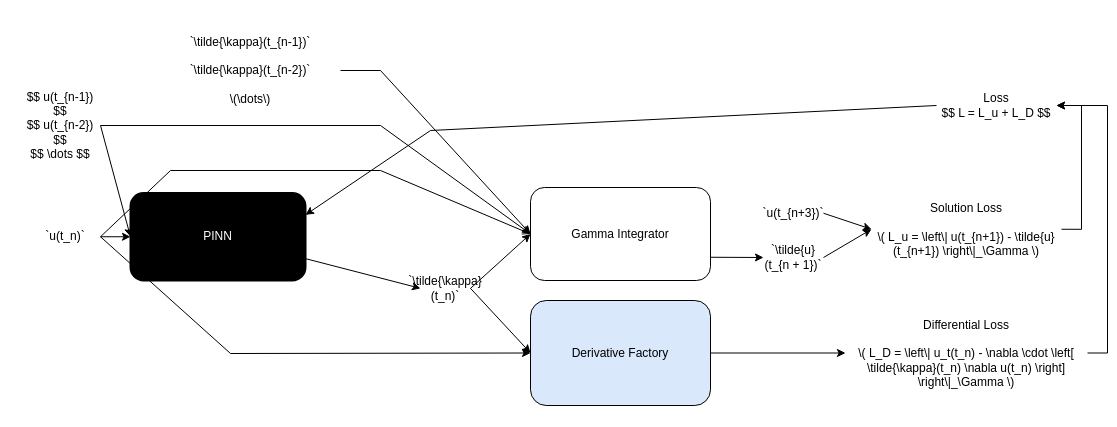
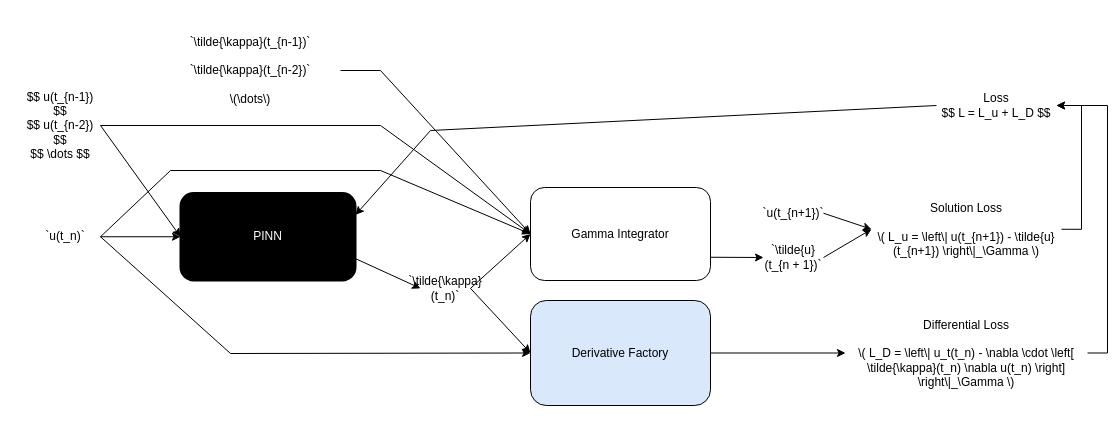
- <mxCell id="17" value="`u(t_{n+3})`" style="text;html=1;align=center;verticalAlign=middle;whiteSpace=wrap;rounded=0;" parent="1" vertex="1"><mxGeometry x="763" y="192.5" width="60" height="40.5" as="geometry" /></mxCell>
+ <mxCell id="17" value="`u(t_{n+1})`" style="text;html=1;align=center;verticalAlign=middle;whiteSpace=wrap;rounded=0;" parent="1" vertex="1"><mxGeometry x="763" y="192.5" width="60" height="40.5" as="geometry" /></mxCell>
- <mxCell id="28" value="" style="endArrow=open;html=1;rounded=0;exitX=1;exitY=0.5;exitDx=0;exitDy=0;entryX=0;entryY=0.5;entryDx=0;entryDy=0;" parent="1" source="15" target="4" edge="1"><mxGeometry width="50" height="50" relative="1" as="geometry"><mxPoint x="130" y="460" as="sourcePoint" /><mxPoint x="180" y="410" as="targetPoint" /><Array as="points"><mxPoint x="170" y="170" /><mxPoint x="380" y="170" /></Array></mxGeometry></mxCell>
+ <mxCell id="28" value="" style="endArrow=classic;html=1;rounded=0;exitX=1;exitY=0.5;exitDx=0;exitDy=0;entryX=0;entryY=0.5;entryDx=0;entryDy=0;" parent="1" source="15" target="4" edge="1"><mxGeometry width="50" height="50" relative="1" as="geometry"><mxPoint x="130" y="460" as="sourcePoint" /><mxPoint x="180" y="410" as="targetPoint" /><Array as="points"><mxPoint x="170" y="170" /><mxPoint x="380" y="170" /></Array></mxGeometry></mxCell>
- <mxCell id="2" value="&lt;font style=&quot;color: rgb(255, 255, 255);&quot;&gt;PINN&lt;/font&gt;" style="rounded=1;whiteSpace=wrap;html=1;strokeWidth=2;fillColor=#000000;" parent="1" vertex="1"><mxGeometry x="130" y="192.5" width="175" height="87.5" as="geometry" /></mxCell>
+ <mxCell id="2" value="&lt;font style=&quot;color: rgb(255, 255, 255);&quot;&gt;PINN&lt;/font&gt;" style="rounded=1;whiteSpace=wrap;html=1;strokeWidth=2;fillColor=#000000;" parent="1" vertex="1"><mxGeometry x="180" y="192.5" width="175" height="87.5" as="geometry" /></mxCell>
